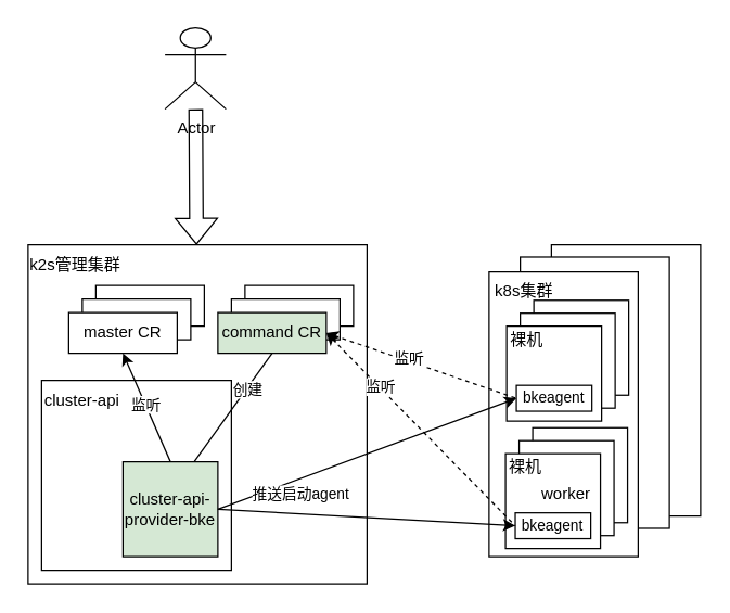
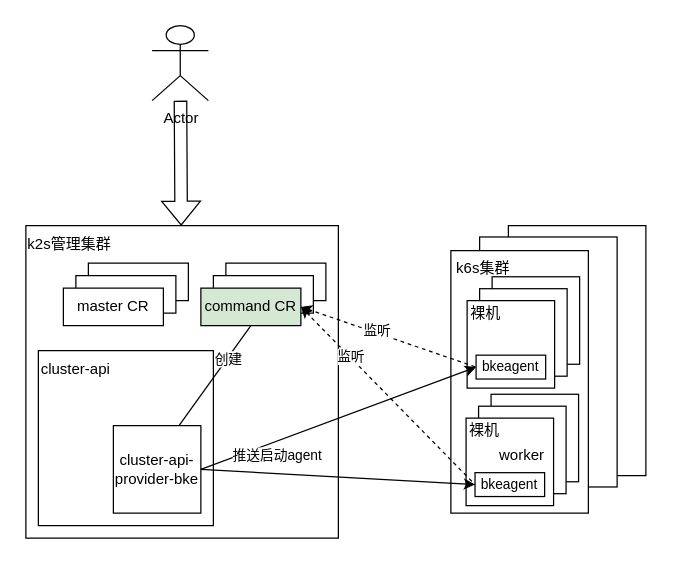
- <mxCell id="6" value="k8s集群" style="text;strokeColor=none;align=center;fillColor=none;html=1;verticalAlign=middle;whiteSpace=wrap;rounded=0;" vertex="1" parent="2"><mxGeometry width="51.818" height="28.636" as="geometry" /></mxCell>
+ <mxCell id="6" value="k6s集群" style="text;strokeColor=none;align=center;fillColor=none;html=1;verticalAlign=middle;whiteSpace=wrap;rounded=0;" vertex="1" parent="2"><mxGeometry width="51.818" height="28.636" as="geometry" /></mxCell>
- <mxCell id="32" value="" style="endArrow=classic;html=1;rounded=0;entryX=0.5;entryY=1;entryDx=0;entryDy=0;exitX=0.5;exitY=0;exitDx=0;exitDy=0;" edge="1" parent="22" source="26" target="31"><mxGeometry width="50" height="50" relative="1" as="geometry"><mxPoint x="104" y="130" as="sourcePoint" /><mxPoint x="154" y="80" as="targetPoint" /></mxGeometry></mxCell>
- <mxCell id="33" value="监听" style="edgeLabel;html=1;align=center;verticalAlign=middle;resizable=0;points=[];" vertex="1" connectable="0" parent="32"><mxGeometry x="0.058" relative="1" as="geometry"><mxPoint as="offset" /></mxGeometry></mxCell>
- <mxCell id="26" value="cluster-api-provider-bke" style="whiteSpace=wrap;html=1;aspect=fixed;fillColor=#d5e8d4;" vertex="1" parent="24"><mxGeometry x="50" y="90" width="70" height="70" as="geometry" /></mxCell>
+ <mxCell id="26" value="cluster-api-provider-bke" style="whiteSpace=wrap;html=1;aspect=fixed;" vertex="1" parent="24"><mxGeometry x="50" y="90" width="70" height="70" as="geometry" /></mxCell>
